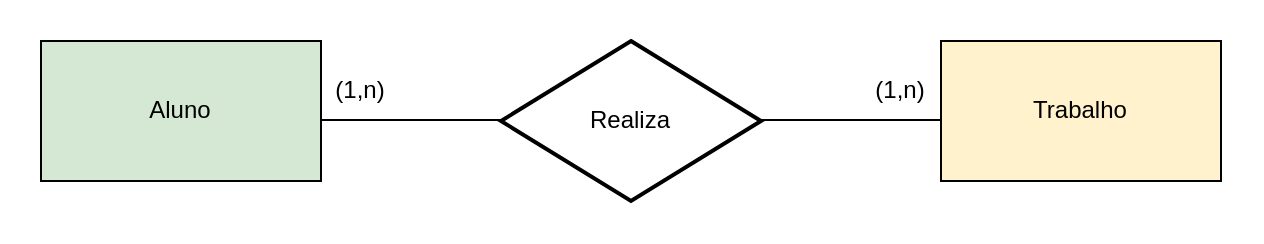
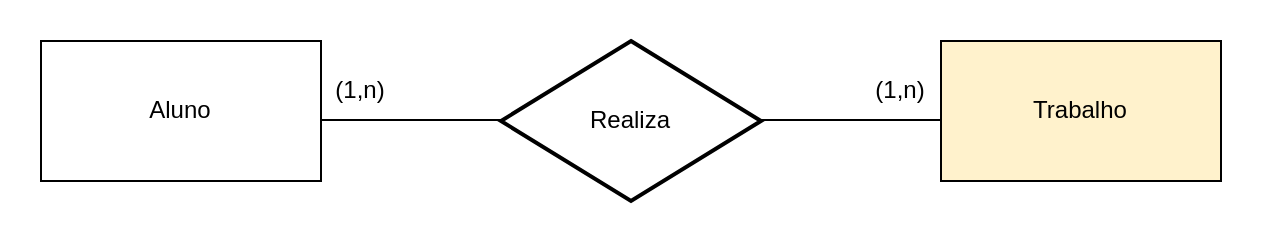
- <mxCell id="4" value="Aluno" style="rounded=0;whiteSpace=wrap;html=1;fillColor=#d5e8d4;" vertex="1" parent="1"><mxGeometry x="20" y="20" width="140" height="70" as="geometry" /></mxCell>
+ <mxCell id="4" value="Aluno" style="rounded=0;whiteSpace=wrap;html=1;" vertex="1" parent="1"><mxGeometry x="20" y="20" width="140" height="70" as="geometry" /></mxCell>
